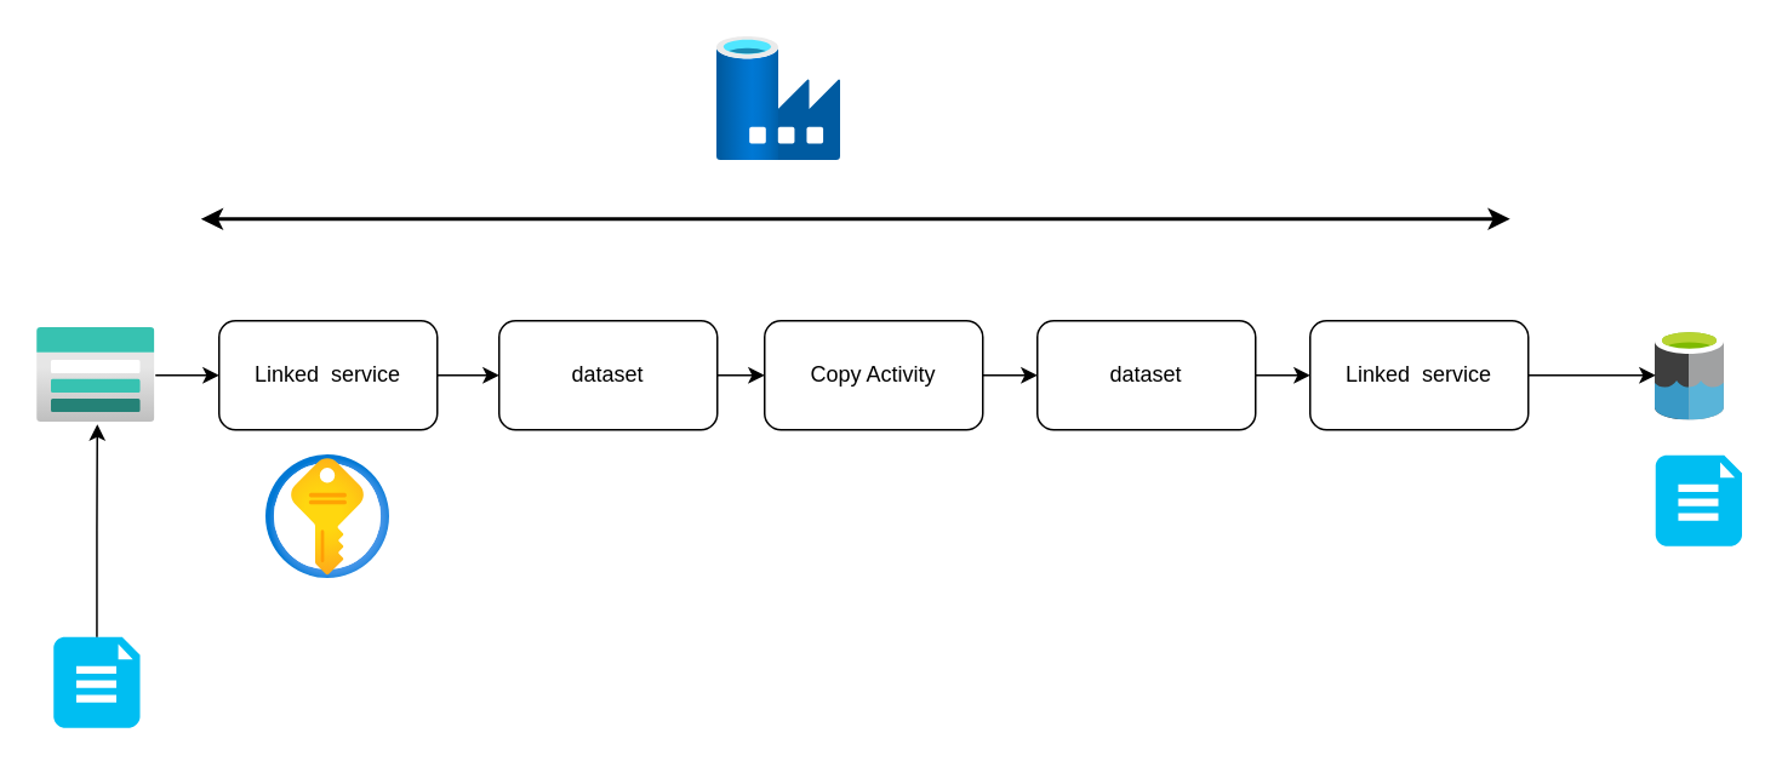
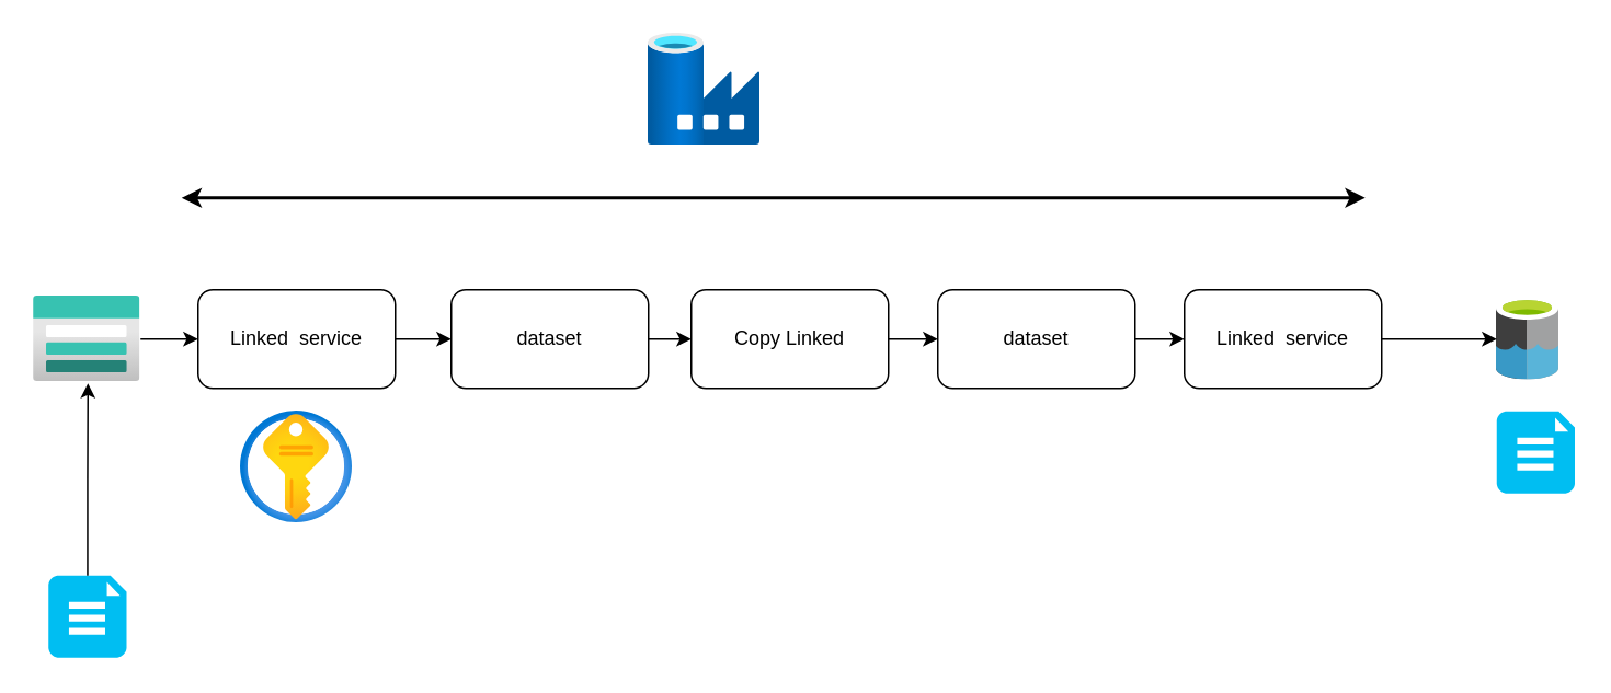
- <mxCell id="12" value="Copy Activity" style="rounded=1;whiteSpace=wrap;html=1;" vertex="1" parent="1"><mxGeometry x="420" y="176" width="120" height="60" as="geometry" /></mxCell>
+ <mxCell id="12" value="Copy Linked" style="rounded=1;whiteSpace=wrap;html=1;" vertex="1" parent="1"><mxGeometry x="420" y="176" width="120" height="60" as="geometry" /></mxCell>
